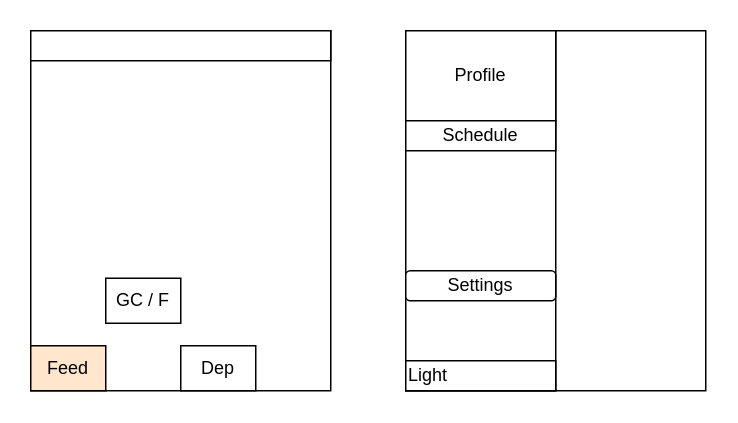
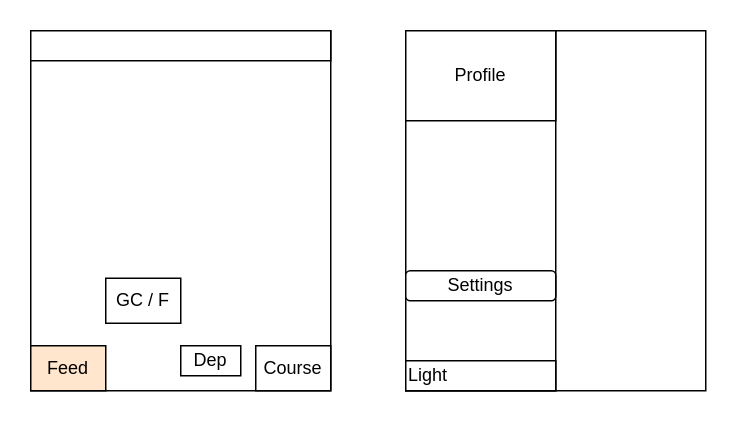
- <mxCell id="13" value="Schedule" style="rounded=0;whiteSpace=wrap;html=1;" vertex="1" parent="1"><mxGeometry x="270" y="80" width="100" height="20" as="geometry" /></mxCell>
- <mxCell id="5" value="Dep" style="rounded=0;whiteSpace=wrap;html=1;" vertex="1" parent="1"><mxGeometry x="120" y="230" width="50" height="30" as="geometry" /></mxCell>
+ <mxCell id="5" value="Dep" style="rounded=0;whiteSpace=wrap;html=1;" vertex="1" parent="1"><mxGeometry x="120" y="230" width="40" height="20" as="geometry" /></mxCell>
+ <mxCell id="6" value="Course" style="rounded=0;whiteSpace=wrap;html=1;" vertex="1" parent="1"><mxGeometry x="170" y="230" width="50" height="30" as="geometry" /></mxCell>
